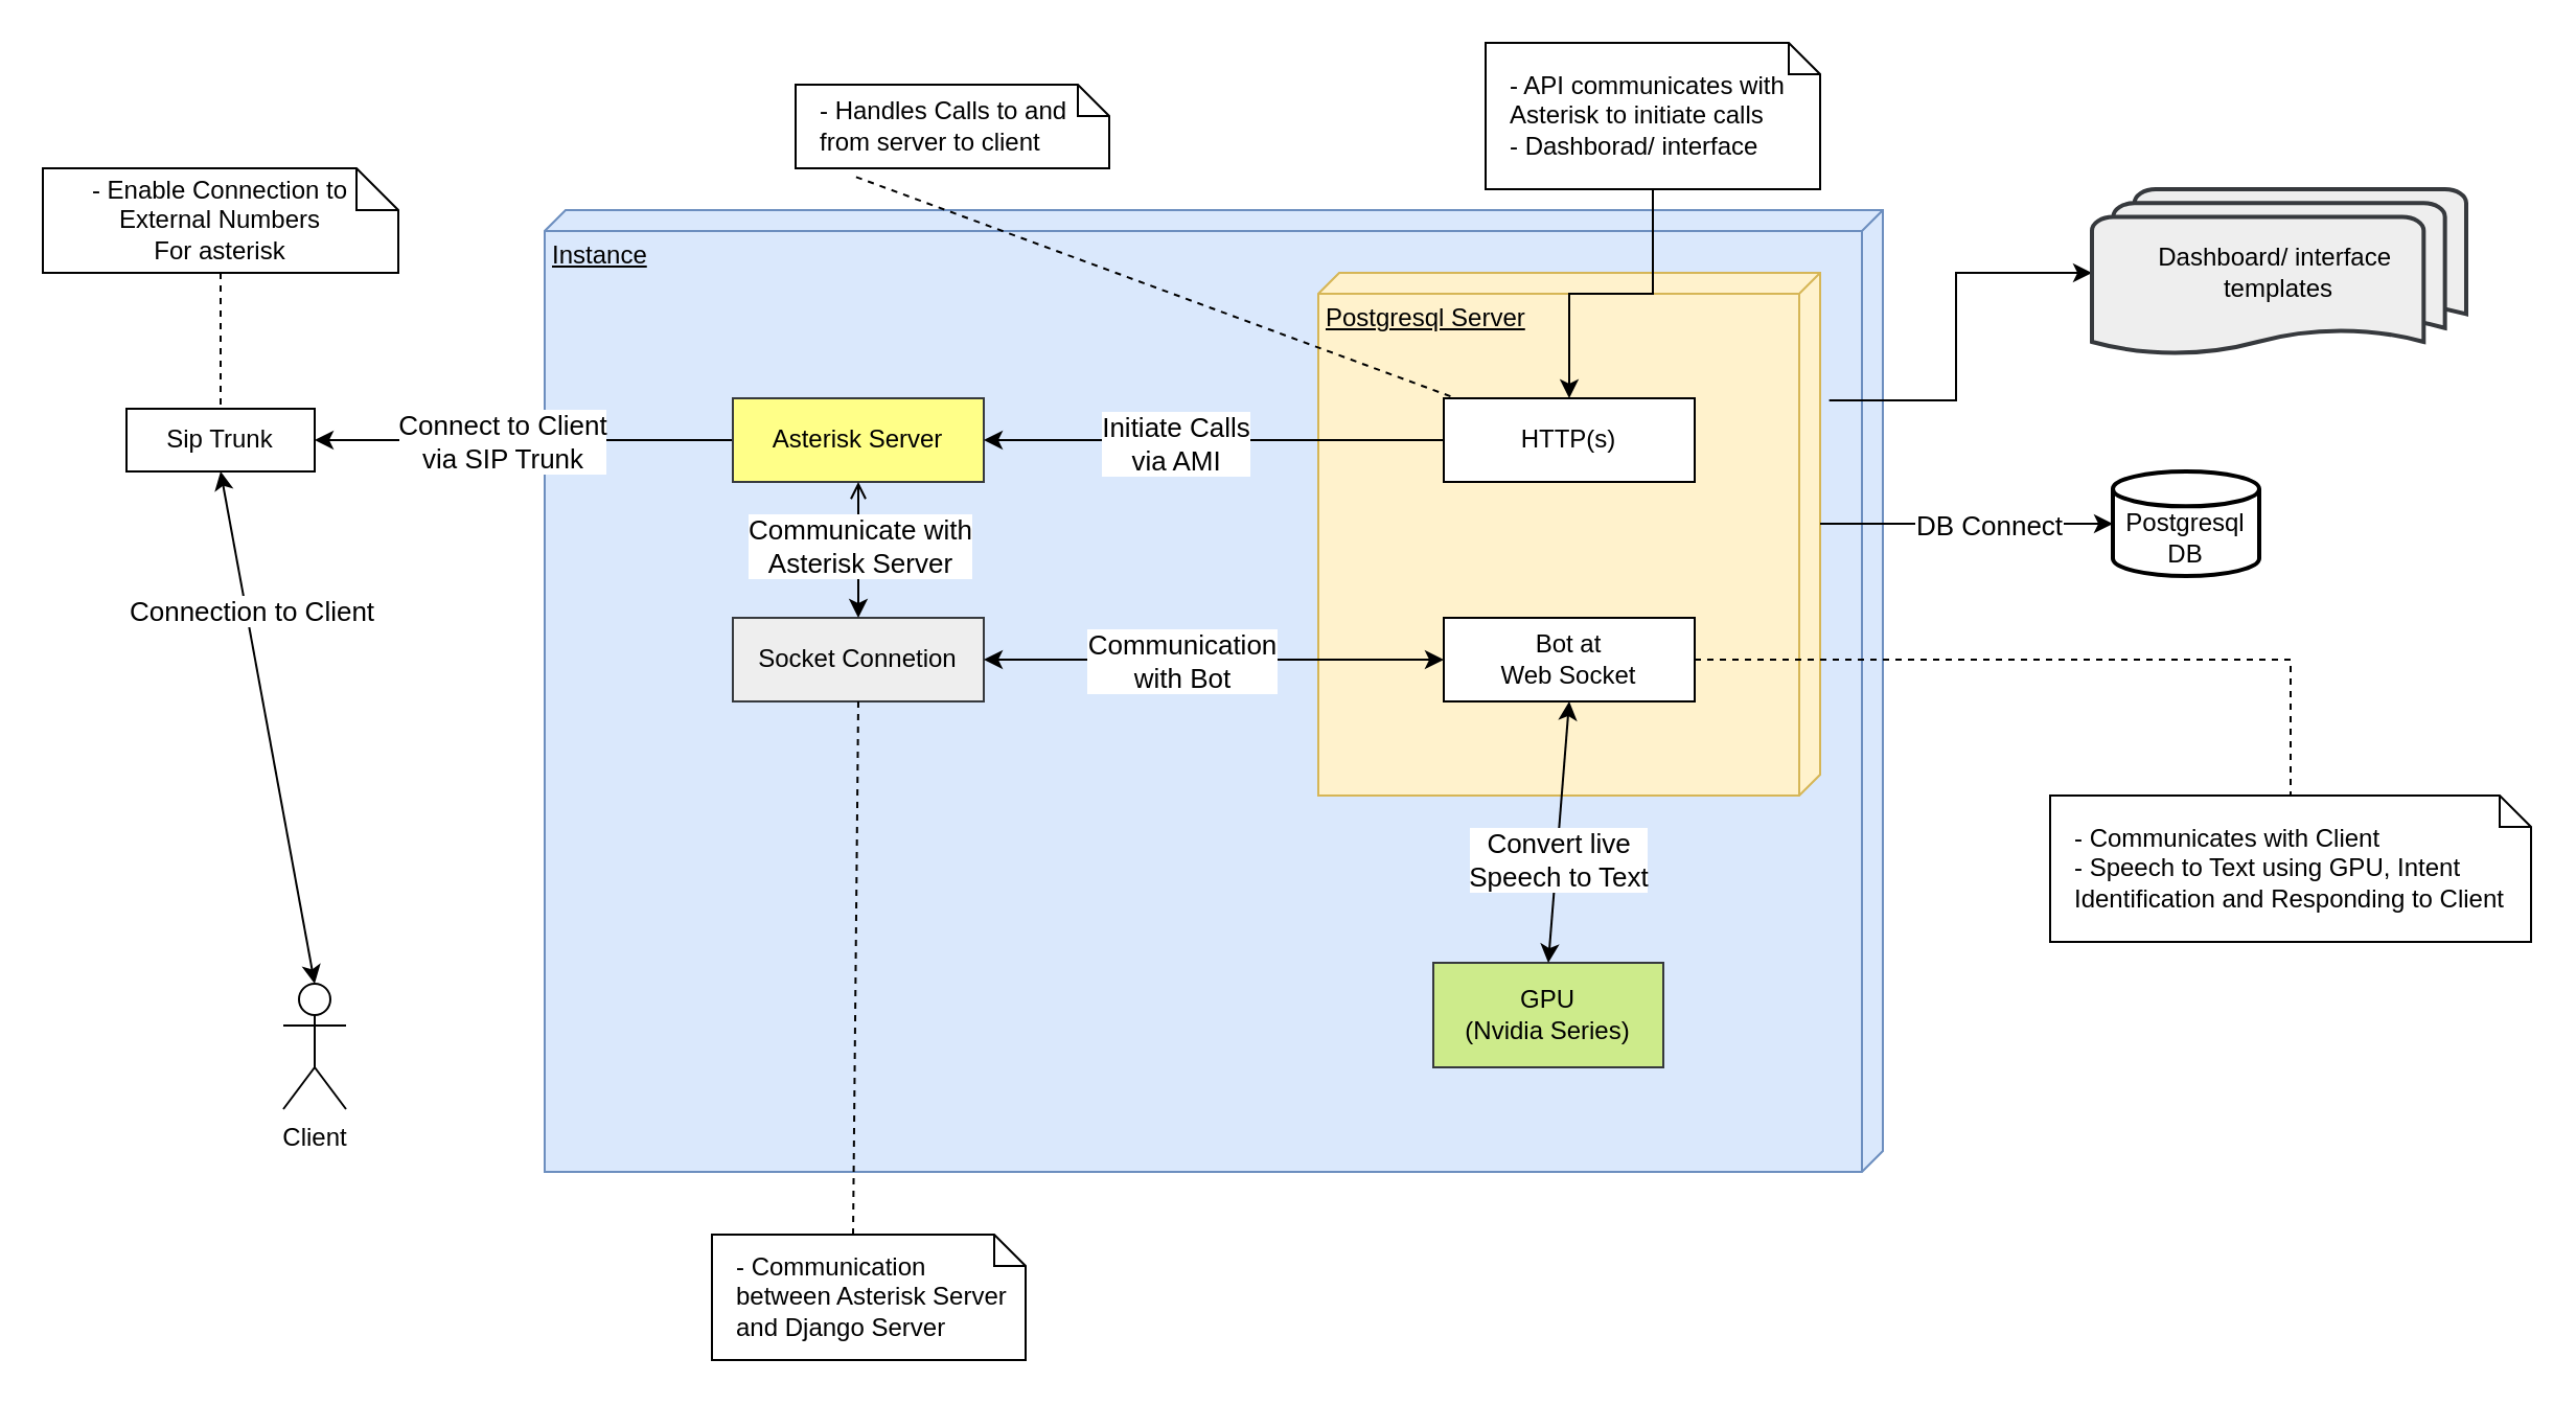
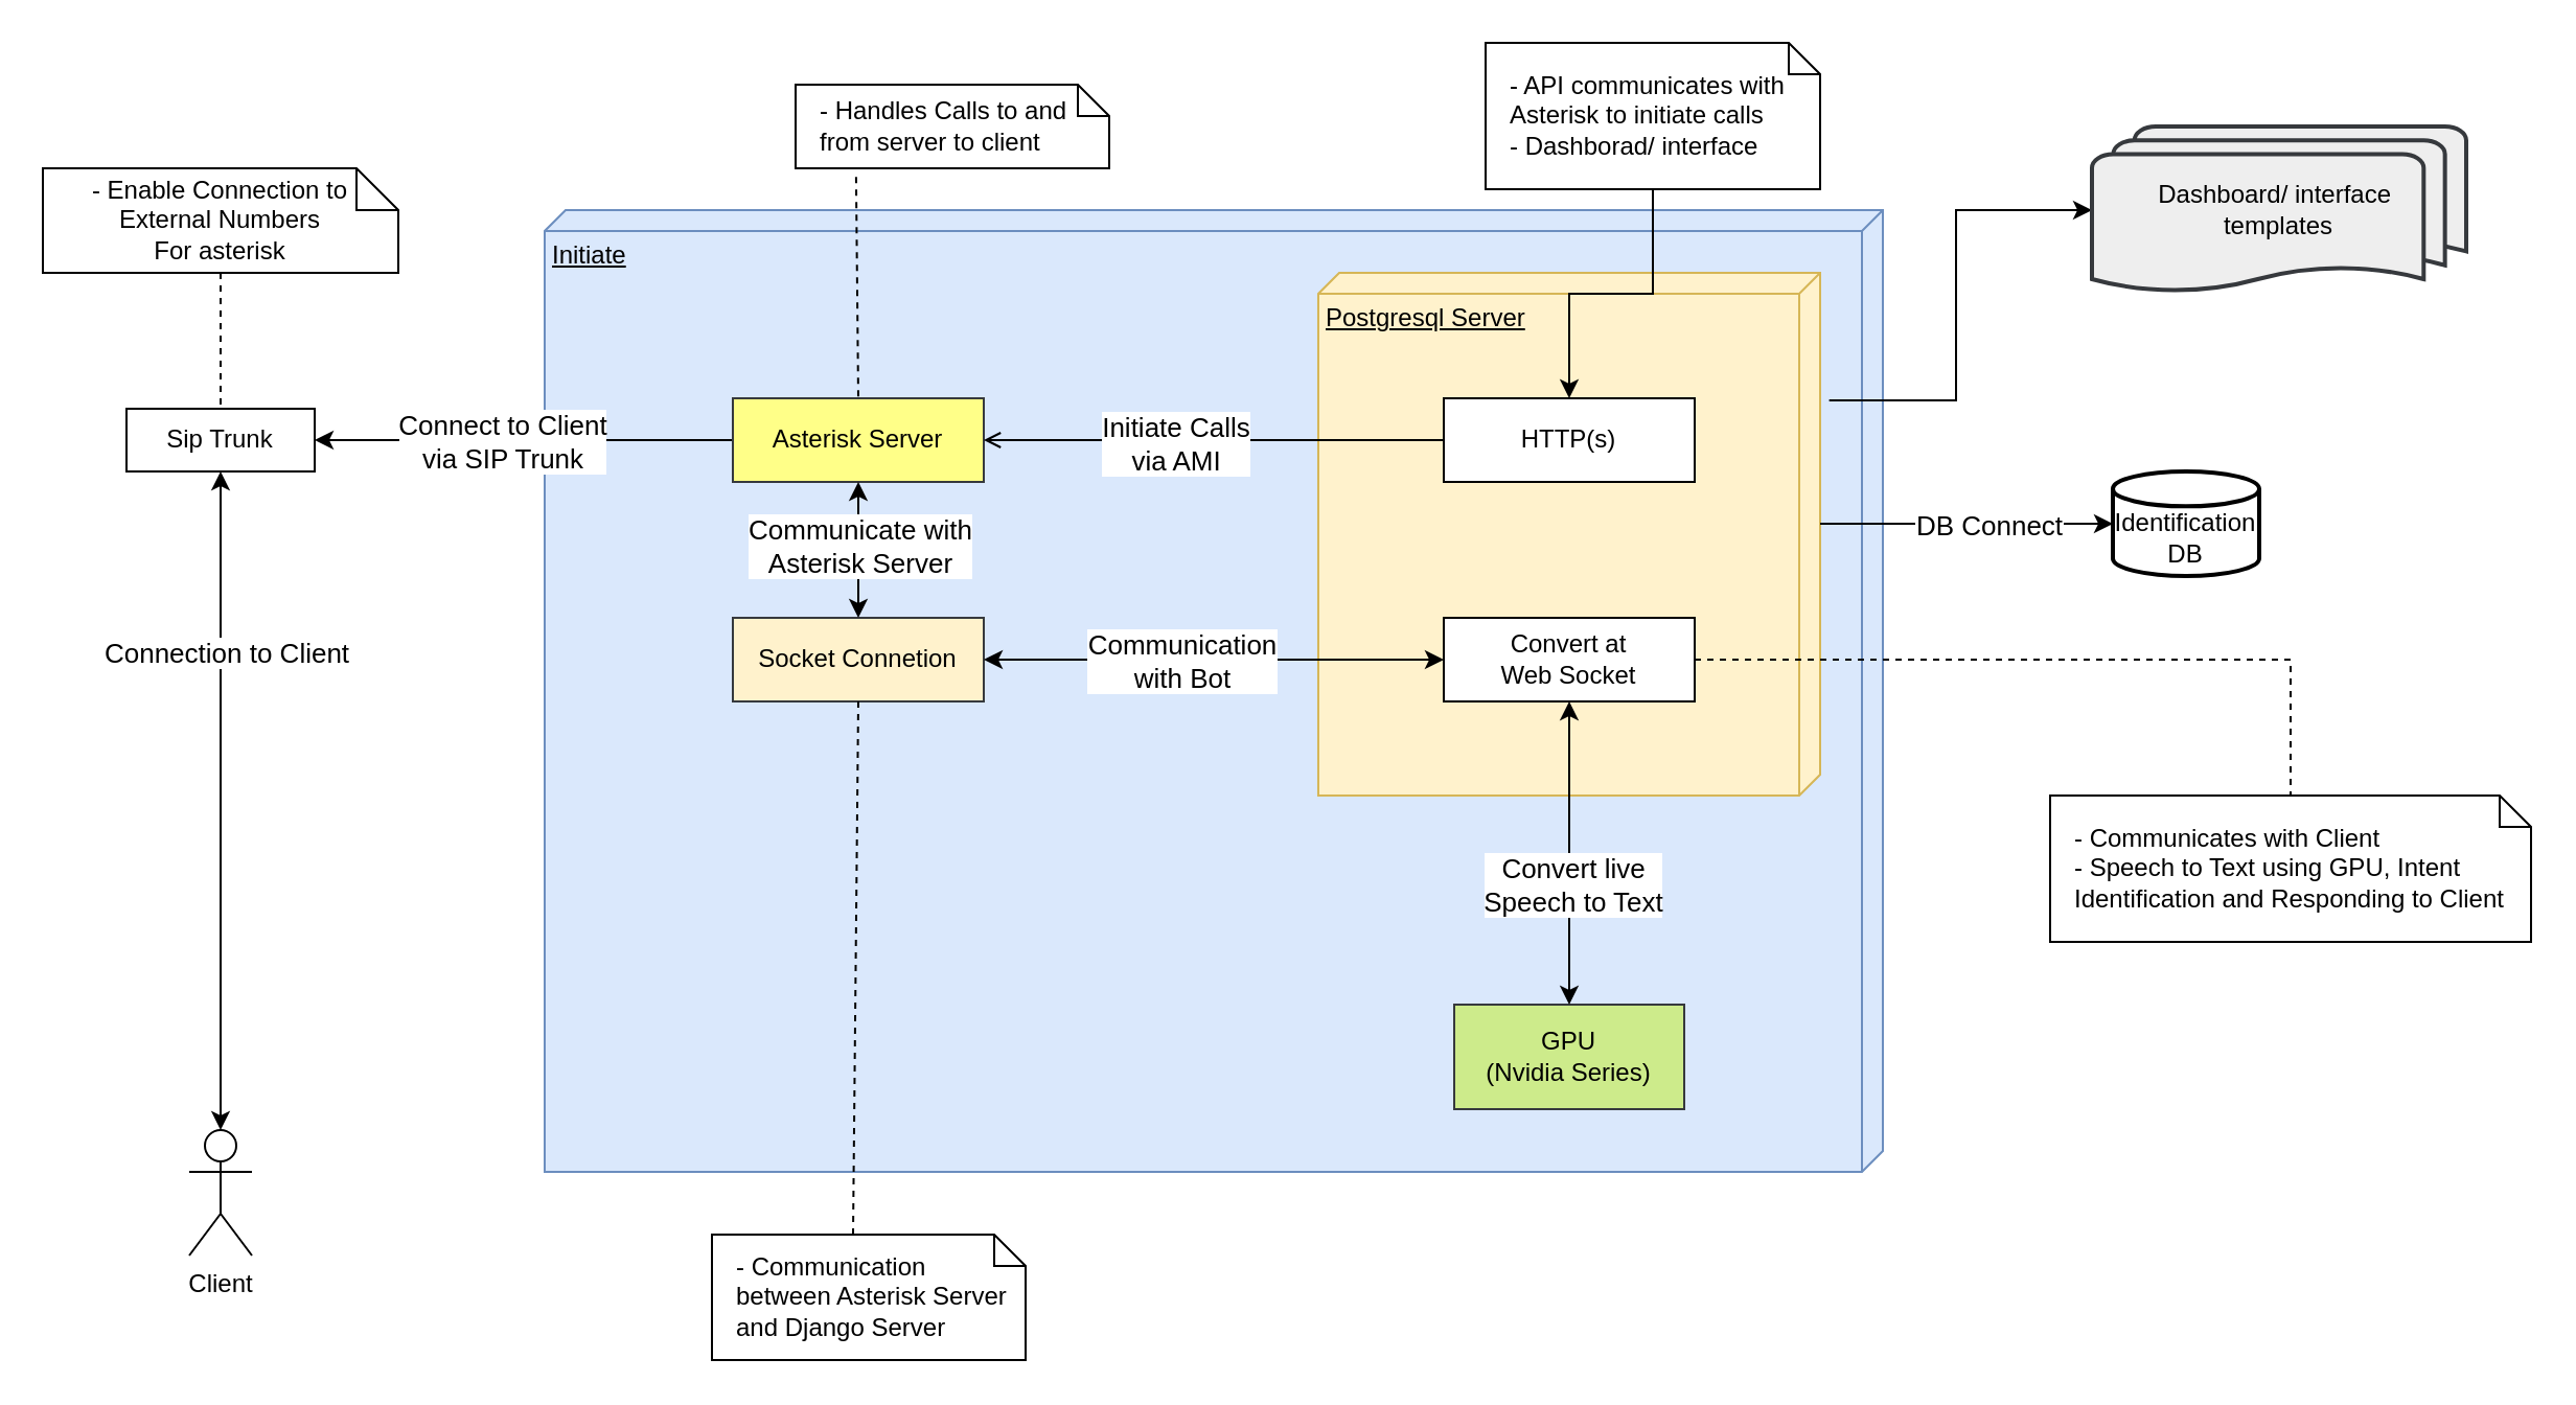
- <mxCell id="2" value="Instance" style="verticalAlign=top;align=left;spacingTop=8;spacingLeft=2;spacingRight=12;shape=cube;size=10;direction=south;fontStyle=4;html=1;whiteSpace=wrap;fillColor=#dae8fc;strokeColor=#6c8ebf;" vertex="1" parent="1"><mxGeometry x="260" y="100" width="640" height="460" as="geometry" /></mxCell>
+ <mxCell id="2" value="Initiate" style="verticalAlign=top;align=left;spacingTop=8;spacingLeft=2;spacingRight=12;shape=cube;size=10;direction=south;fontStyle=4;html=1;whiteSpace=wrap;fillColor=#dae8fc;strokeColor=#6c8ebf;" vertex="1" parent="1"><mxGeometry x="260" y="100" width="640" height="460" as="geometry" /></mxCell>
- <mxCell id="29" value="" style="edgeStyle=none;endArrow=none;exitX=0.193;exitY=1.104;dashed=1;html=1;rounded=0;exitDx=0;exitDy=0;exitPerimeter=0;" edge="1" source="28" parent="1" target="9"><mxGeometry x="1" relative="1" as="geometry"><mxPoint x="470" y="0" as="targetPoint" /></mxGeometry></mxCell>
+ <mxCell id="29" value="" style="edgeStyle=none;endArrow=none;exitX=0.193;exitY=1.104;dashed=1;html=1;rounded=0;entryX=0.5;entryY=0;entryDx=0;entryDy=0;exitDx=0;exitDy=0;exitPerimeter=0;" edge="1" source="28" parent="1" target="10"><mxGeometry x="1" relative="1" as="geometry"><mxPoint x="470" y="0" as="targetPoint" /></mxGeometry></mxCell>
- <mxCell id="32" value="Dashboard/ interface&amp;nbsp;&lt;br&gt;templates" style="strokeWidth=2;html=1;shape=mxgraph.flowchart.multi-document;whiteSpace=wrap;fillColor=#eeeeee;strokeColor=#36393d;" vertex="1" parent="1"><mxGeometry x="1000" y="90" width="179" height="80" as="geometry" /></mxCell>
+ <mxCell id="32" value="Dashboard/ interface&amp;nbsp;&lt;br&gt;templates" style="strokeWidth=2;html=1;shape=mxgraph.flowchart.multi-document;whiteSpace=wrap;fillColor=#eeeeee;strokeColor=#36393d;" vertex="1" parent="1"><mxGeometry x="1000" y="60" width="179" height="80" as="geometry" /></mxCell>
- <mxCell id="12" value="" style="endArrow=classic;html=1;rounded=0;exitX=0;exitY=0.5;exitDx=0;exitDy=0;entryX=1;entryY=0.5;entryDx=0;entryDy=0;" edge="1" parent="1" source="9" target="10"><mxGeometry width="50" height="50" relative="1" as="geometry"><mxPoint x="470" y="260" as="sourcePoint" /><mxPoint x="520" y="210" as="targetPoint" /></mxGeometry></mxCell>
+ <mxCell id="12" value="" style="endArrow=open;html=1;rounded=0;exitX=0;exitY=0.5;exitDx=0;exitDy=0;entryX=1;entryY=0.5;entryDx=0;entryDy=0;" edge="1" parent="1" source="9" target="10"><mxGeometry width="50" height="50" relative="1" as="geometry"><mxPoint x="470" y="260" as="sourcePoint" /><mxPoint x="520" y="210" as="targetPoint" /></mxGeometry></mxCell>
- <mxCell id="25" value="" style="endArrow=open;startArrow=classic;html=1;rounded=0;exitX=0.5;exitY=0;exitDx=0;exitDy=0;entryX=0.5;entryY=1;entryDx=0;entryDy=0;" edge="1" parent="1" source="4" target="10"><mxGeometry width="50" height="50" relative="1" as="geometry"><mxPoint x="660" y="460" as="sourcePoint" /><mxPoint x="660" y="360" as="targetPoint" /></mxGeometry></mxCell>
+ <mxCell id="25" value="" style="endArrow=classic;startArrow=classic;html=1;rounded=0;exitX=0.5;exitY=0;exitDx=0;exitDy=0;entryX=0.5;entryY=1;entryDx=0;entryDy=0;" edge="1" parent="1" source="4" target="10"><mxGeometry width="50" height="50" relative="1" as="geometry"><mxPoint x="660" y="460" as="sourcePoint" /><mxPoint x="660" y="360" as="targetPoint" /></mxGeometry></mxCell>
- <mxCell id="3" value="&lt;br&gt;Postgresql&lt;br&gt;DB" style="strokeWidth=2;html=1;shape=mxgraph.flowchart.database;whiteSpace=wrap;" vertex="1" parent="1"><mxGeometry x="1010" y="225" width="70" height="50" as="geometry" /></mxCell>
+ <mxCell id="3" value="&lt;br&gt;Identification&lt;br&gt;DB" style="strokeWidth=2;html=1;shape=mxgraph.flowchart.database;whiteSpace=wrap;" vertex="1" parent="1"><mxGeometry x="1010" y="225" width="70" height="50" as="geometry" /></mxCell>
- <mxCell id="4" value="Socket Connetion" style="html=1;whiteSpace=wrap;fillColor=#eeeeee;strokeColor=#36393d;" vertex="1" parent="1"><mxGeometry x="350" y="295" width="120" height="40" as="geometry" /></mxCell>
+ <mxCell id="4" value="Socket Connetion" style="html=1;whiteSpace=wrap;fillColor=#fff2cc;strokeColor=#36393d;" vertex="1" parent="1"><mxGeometry x="350" y="295" width="120" height="40" as="geometry" /></mxCell>
- <mxCell id="19" value="Bot at&lt;br&gt;Web Socket" style="html=1;whiteSpace=wrap;" vertex="1" parent="1"><mxGeometry x="690" y="295" width="120" height="40" as="geometry" /></mxCell>
+ <mxCell id="19" value="Convert at&lt;br&gt;Web Socket" style="html=1;whiteSpace=wrap;" vertex="1" parent="1"><mxGeometry x="690" y="295" width="120" height="40" as="geometry" /></mxCell>
- <mxCell id="20" value="GPU&lt;br&gt;(Nvidia Series)" style="html=1;whiteSpace=wrap;fillColor=#cdeb8b;strokeColor=#36393d;" vertex="1" parent="1"><mxGeometry x="685" y="460" width="110" height="50" as="geometry" /></mxCell>
+ <mxCell id="20" value="GPU&lt;br&gt;(Nvidia Series)" style="html=1;whiteSpace=wrap;fillColor=#cdeb8b;strokeColor=#36393d;" vertex="1" parent="1"><mxGeometry x="695" y="480" width="110" height="50" as="geometry" /></mxCell>
- <mxCell id="11" value="Client" style="shape=umlActor;verticalLabelPosition=bottom;verticalAlign=top;html=1;outlineConnect=0;" vertex="1" parent="1"><mxGeometry x="135" y="470" width="30" height="60" as="geometry" /></mxCell>
+ <mxCell id="11" value="Client" style="shape=umlActor;verticalLabelPosition=bottom;verticalAlign=top;html=1;outlineConnect=0;" vertex="1" parent="1"><mxGeometry x="90" y="540" width="30" height="60" as="geometry" /></mxCell>
